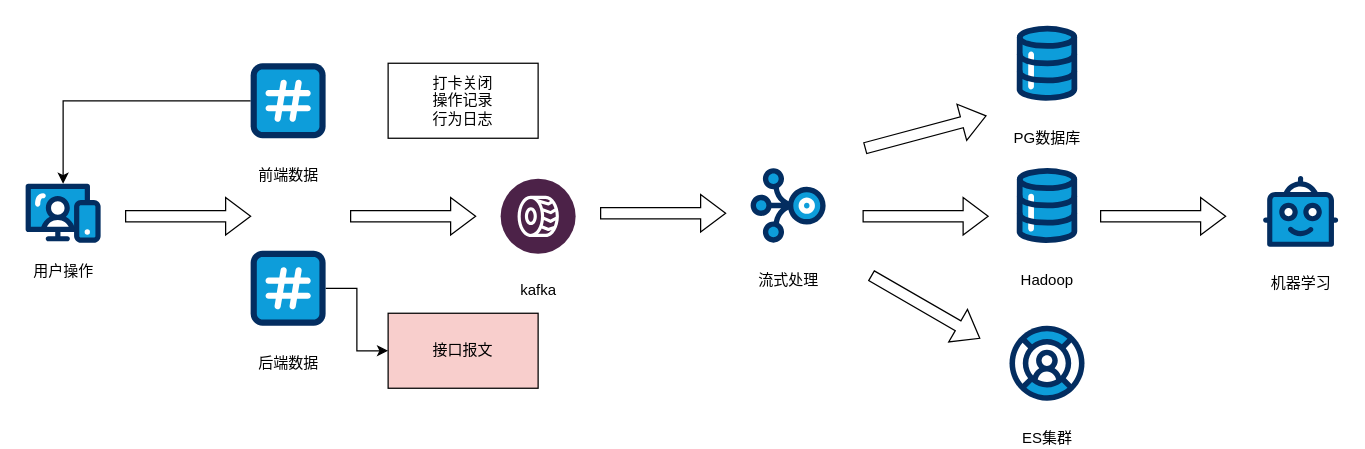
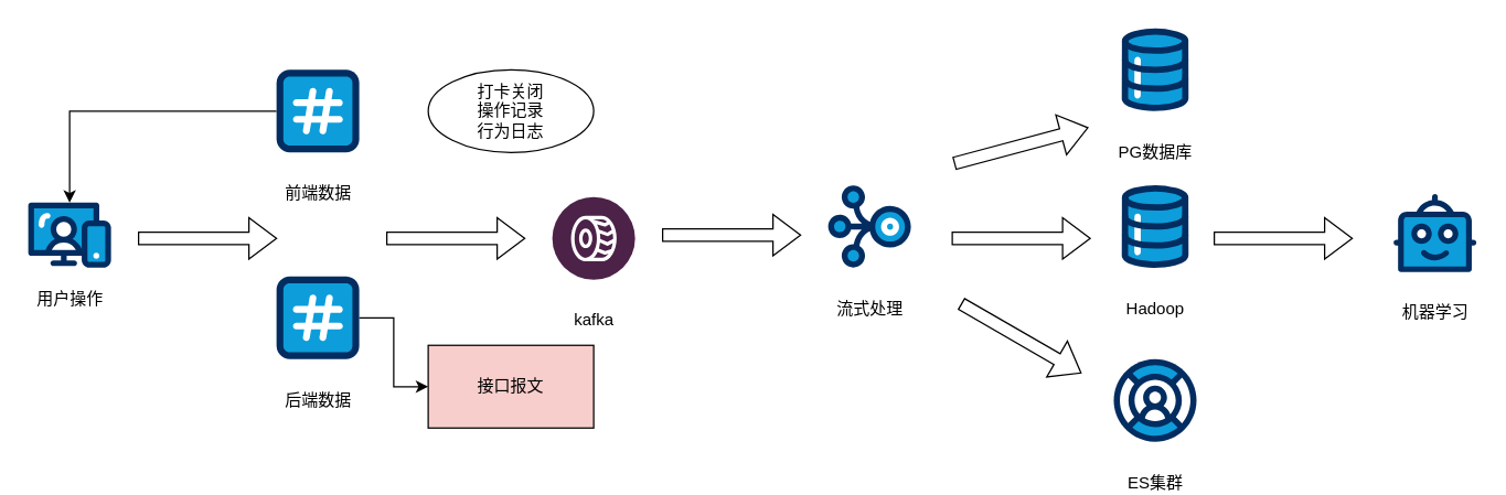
- <mxCell id="20" value="打卡关闭&lt;div&gt;操作记录&lt;/div&gt;&lt;div&gt;行为日志&lt;/div&gt;" style="whiteSpace=wrap;html=1;" vertex="1" parent="1"><mxGeometry x="310" y="50" width="120" height="60" as="geometry" /></mxCell>
+ <mxCell id="20" value="打卡关闭&lt;div&gt;操作记录&lt;/div&gt;&lt;div&gt;行为日志&lt;/div&gt;" style="ellipse;whiteSpace=wrap;html=1;" vertex="1" parent="1"><mxGeometry x="310" y="50" width="120" height="60" as="geometry" /></mxCell>
